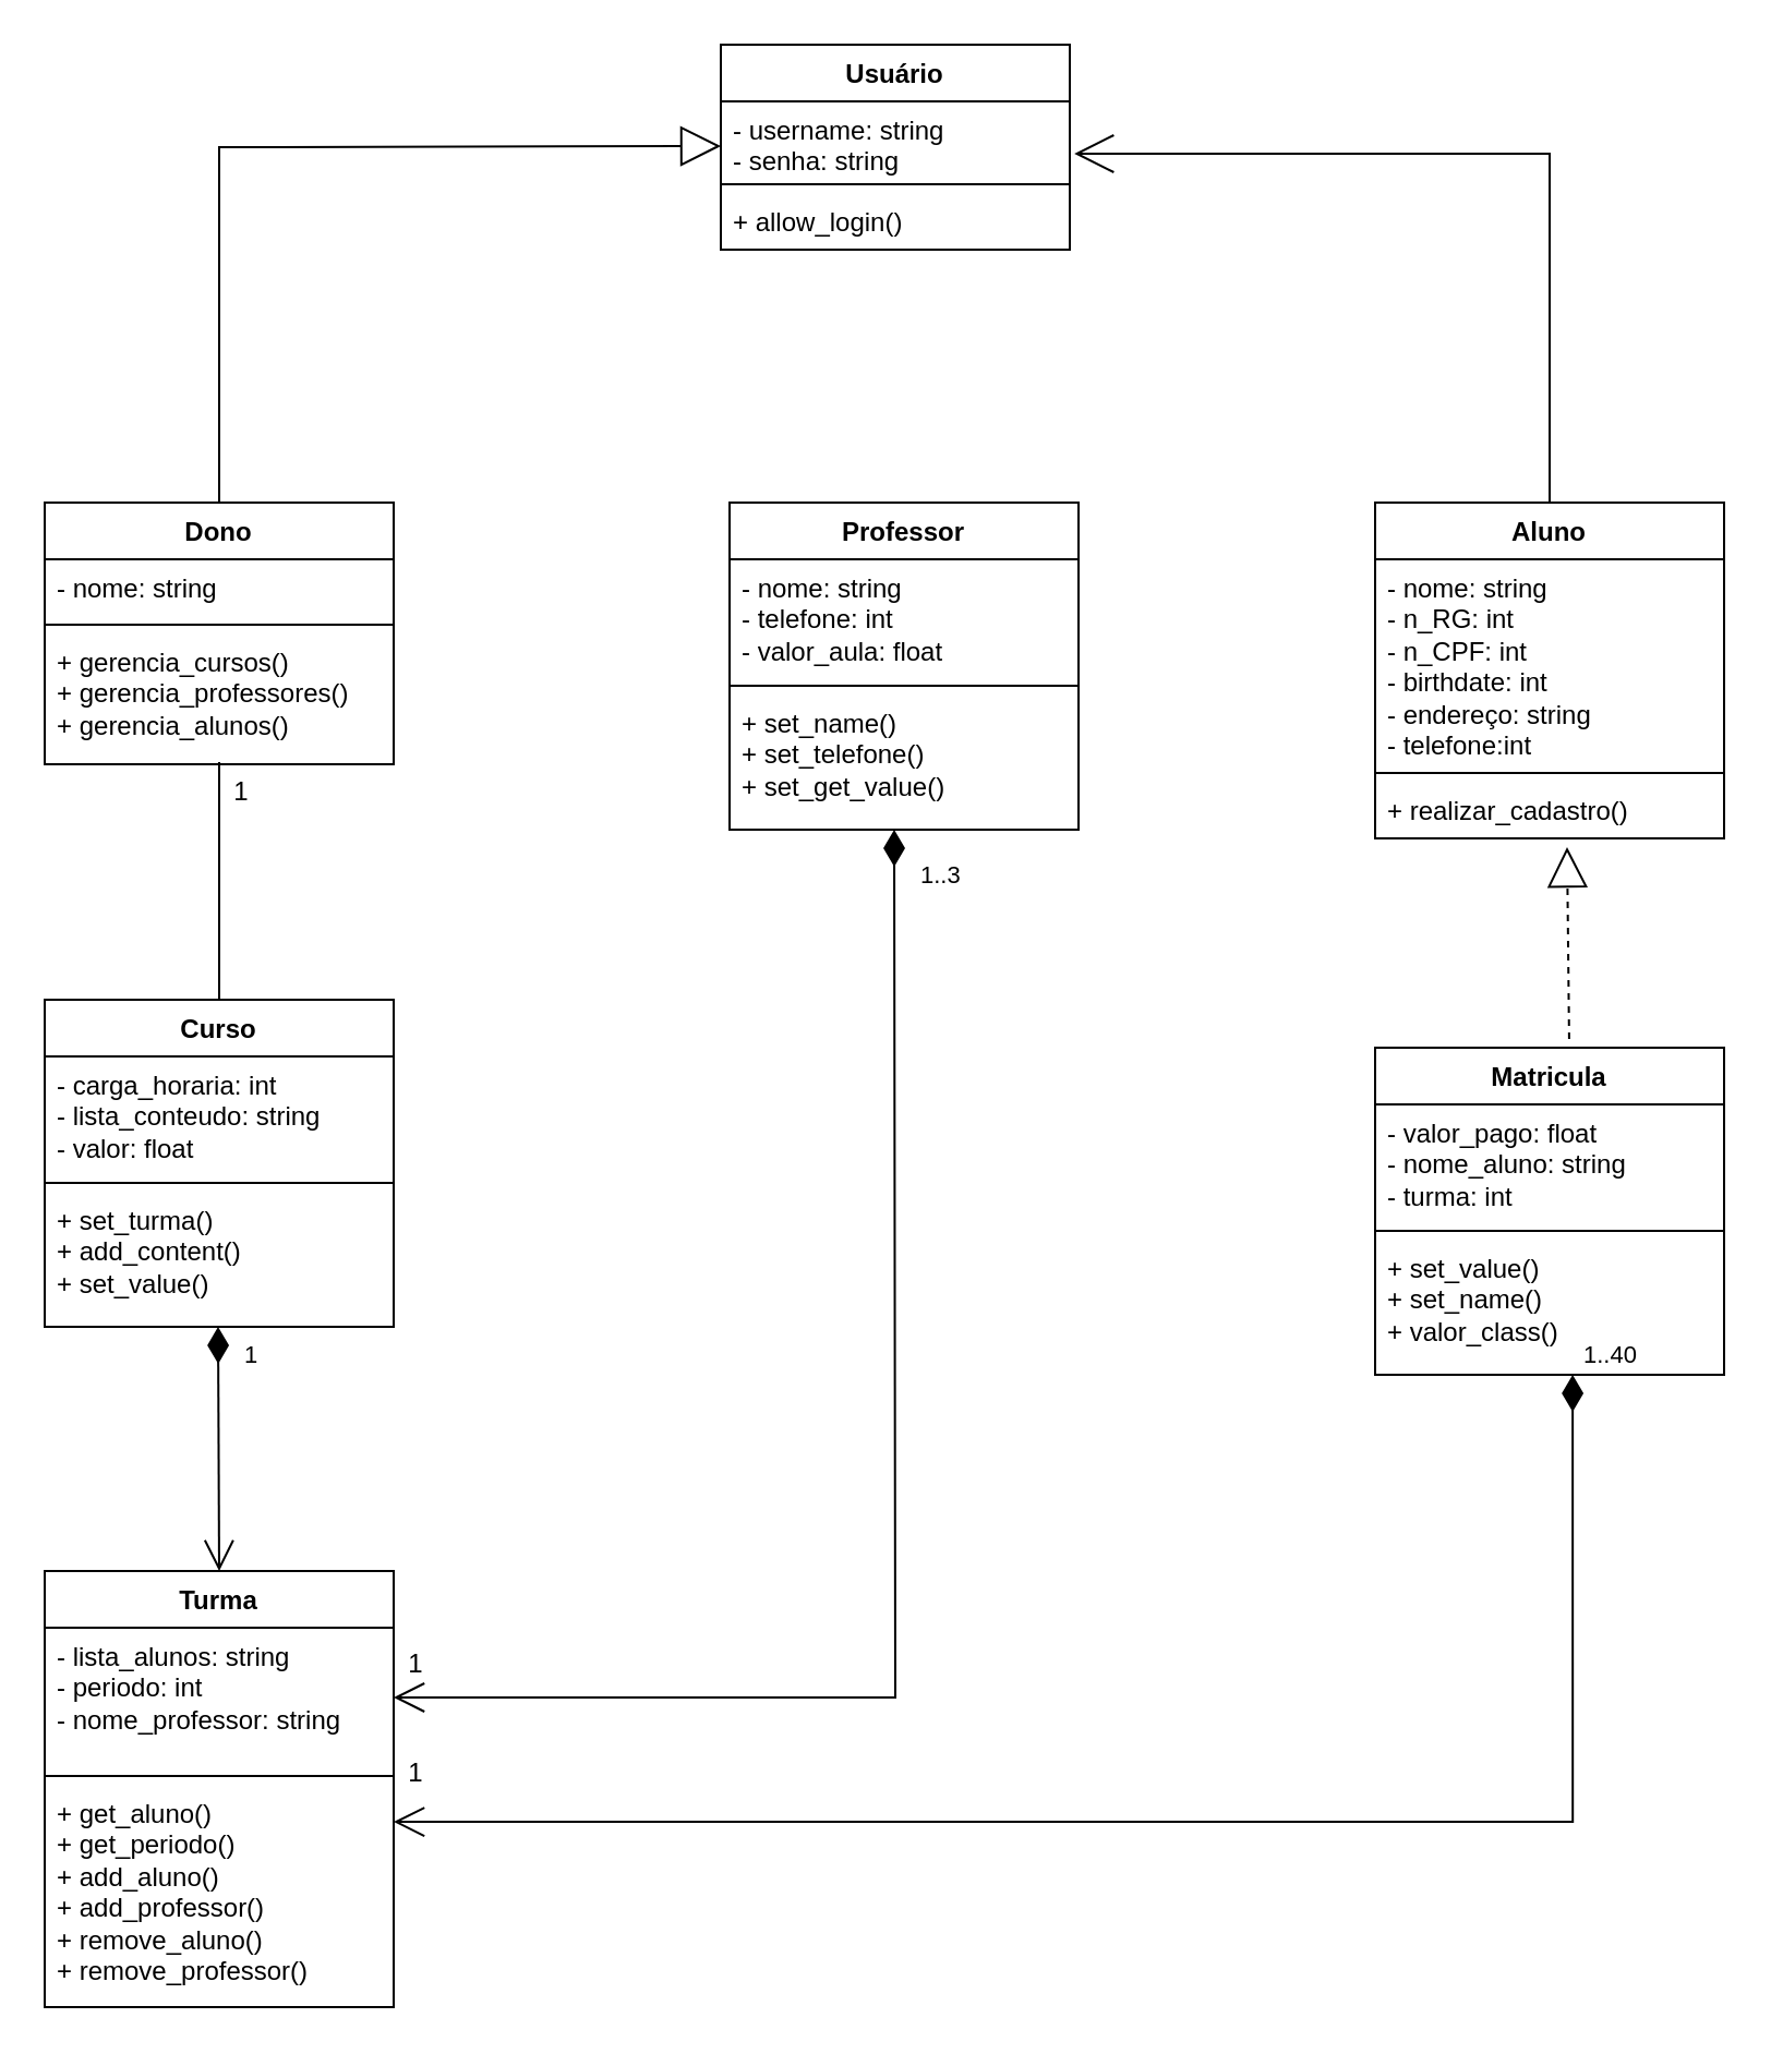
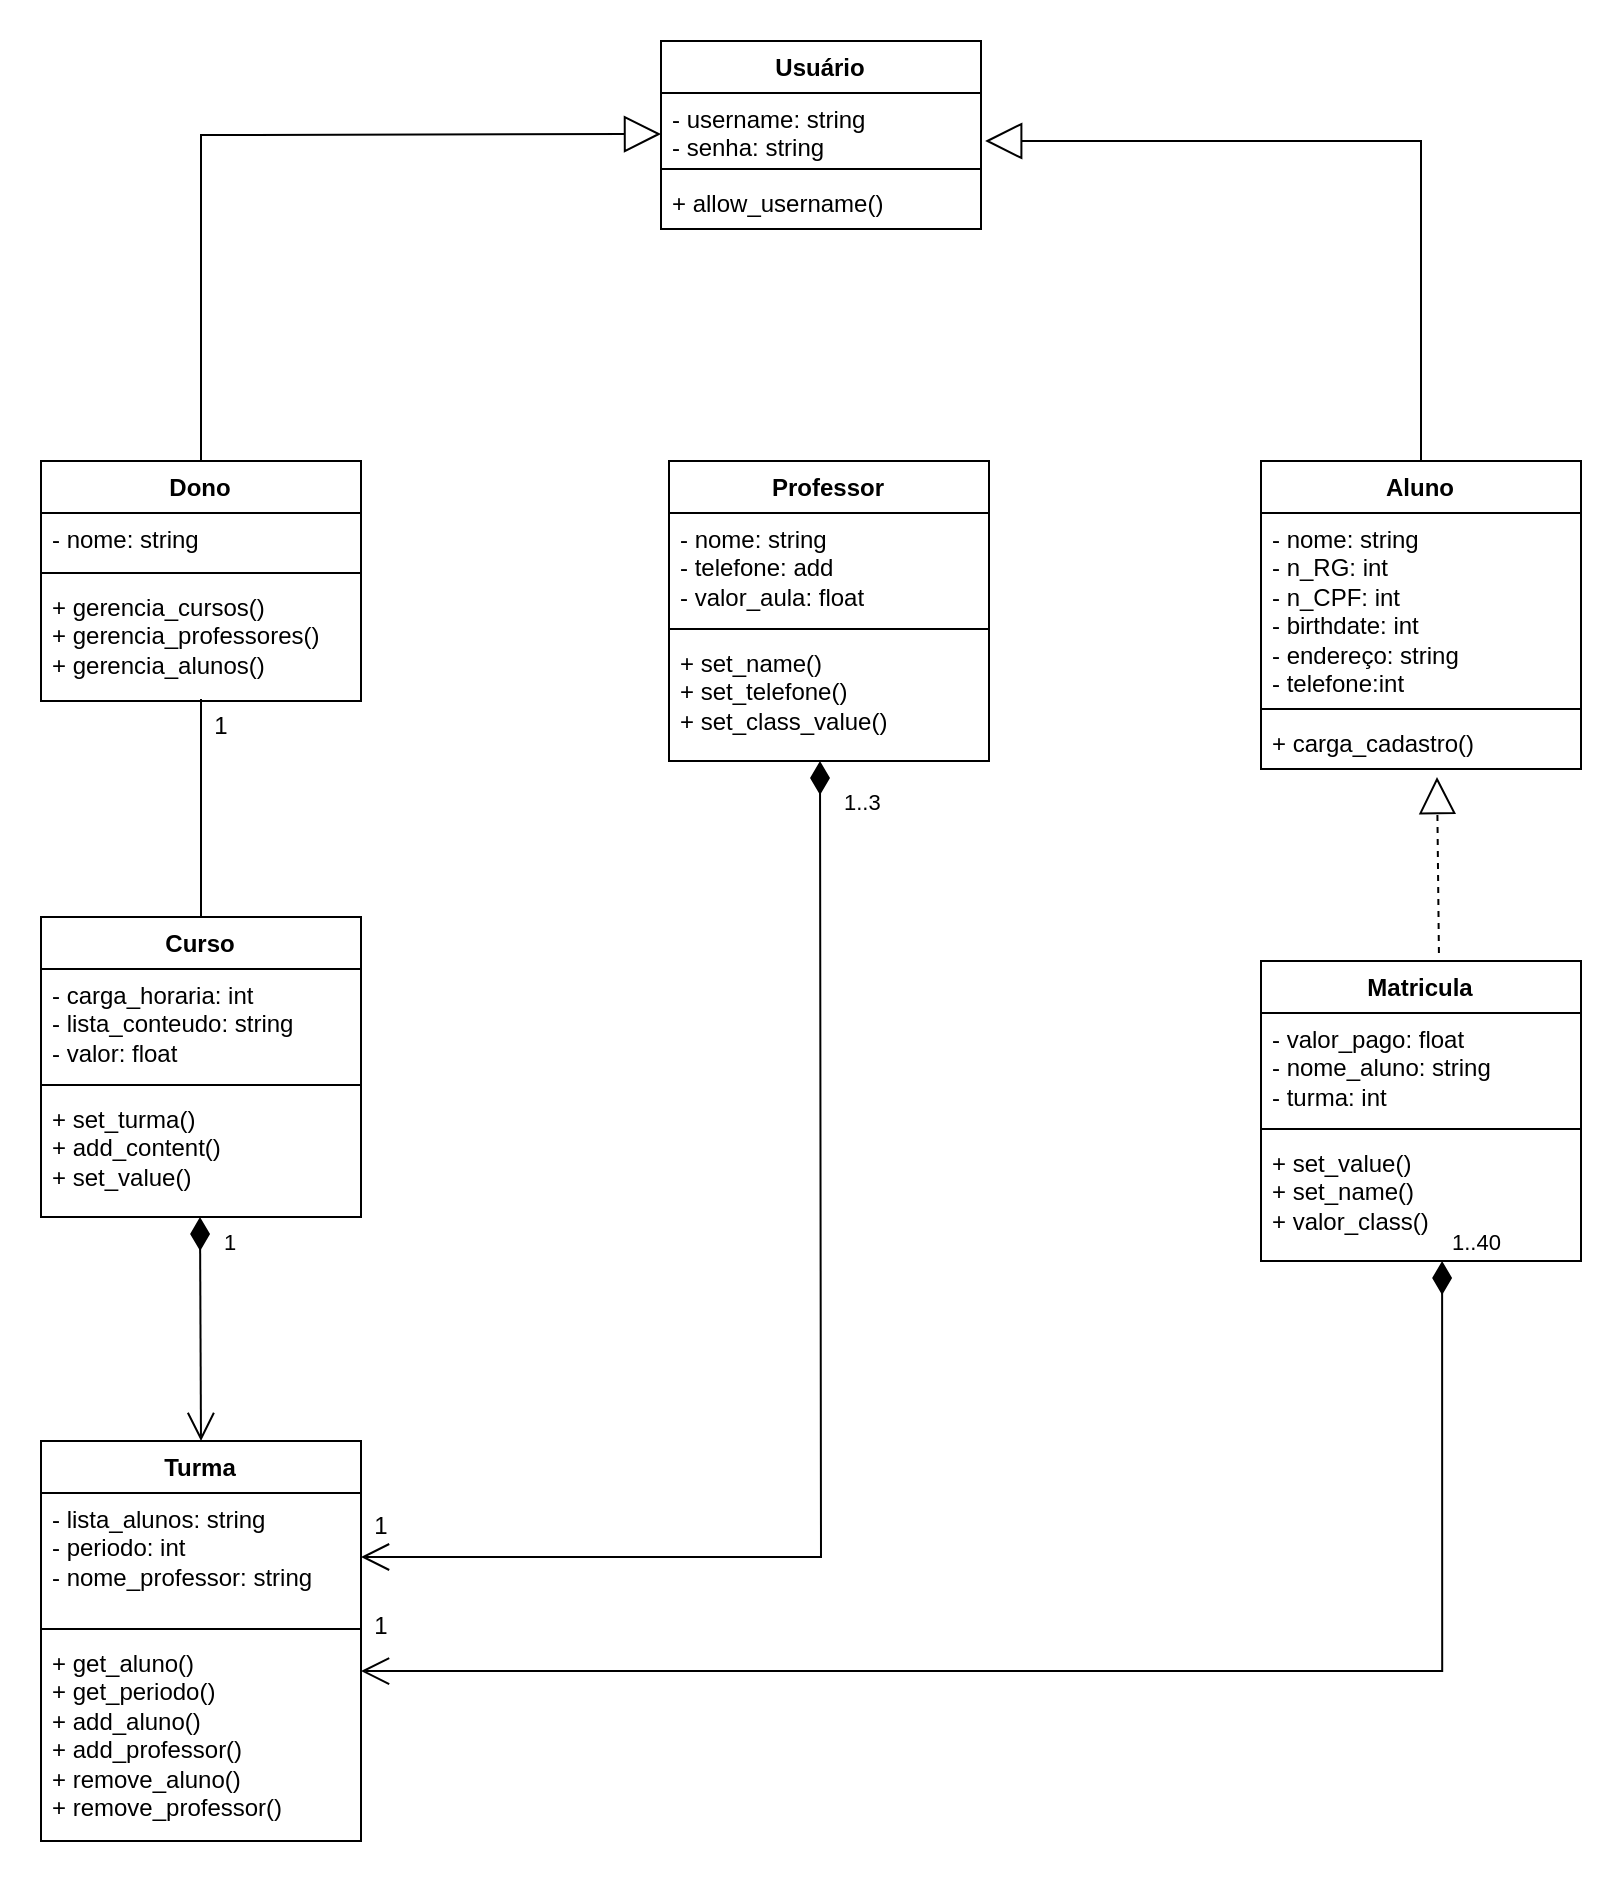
- <mxCell id="19" value="" style="endArrow=open;endSize=16;endFill=0;html=1;rounded=0;entryX=1.013;entryY=0.706;entryDx=0;entryDy=0;exitX=0.5;exitY=0;exitDx=0;exitDy=0;entryPerimeter=0;" edge="1" parent="1" source="14" target="3"><mxGeometry width="160" relative="1" as="geometry"><mxPoint x="610" y="150" as="sourcePoint" /><mxPoint x="770" y="150" as="targetPoint" /><Array as="points"><mxPoint x="710" y="70" /></Array></mxGeometry></mxCell>
+ <mxCell id="19" value="" style="endArrow=block;endSize=16;endFill=0;html=1;rounded=0;entryX=1.013;entryY=0.706;entryDx=0;entryDy=0;exitX=0.5;exitY=0;exitDx=0;exitDy=0;entryPerimeter=0;" edge="1" parent="1" source="14" target="3"><mxGeometry width="160" relative="1" as="geometry"><mxPoint x="610" y="150" as="sourcePoint" /><mxPoint x="770" y="150" as="targetPoint" /><Array as="points"><mxPoint x="710" y="70" /></Array></mxGeometry></mxCell>
- <mxCell id="5" value="+ allow_login()" style="text;strokeColor=none;fillColor=none;align=left;verticalAlign=top;spacingLeft=4;spacingRight=4;overflow=hidden;rotatable=0;points=[[0,0.5],[1,0.5]];portConstraint=eastwest;whiteSpace=wrap;html=1;" vertex="1" parent="2"><mxGeometry y="68" width="160" height="26" as="geometry" /></mxCell>
+ <mxCell id="5" value="+ allow_username()" style="text;strokeColor=none;fillColor=none;align=left;verticalAlign=top;spacingLeft=4;spacingRight=4;overflow=hidden;rotatable=0;points=[[0,0.5],[1,0.5]];portConstraint=eastwest;whiteSpace=wrap;html=1;" vertex="1" parent="2"><mxGeometry y="68" width="160" height="26" as="geometry" /></mxCell>
- <mxCell id="11" value="- nome: string&lt;div&gt;- telefone: int&lt;/div&gt;&lt;div&gt;- valor_aula: float&lt;/div&gt;" style="text;strokeColor=none;fillColor=none;align=left;verticalAlign=top;spacingLeft=4;spacingRight=4;overflow=hidden;rotatable=0;points=[[0,0.5],[1,0.5]];portConstraint=eastwest;whiteSpace=wrap;html=1;" vertex="1" parent="10"><mxGeometry y="26" width="160" height="54" as="geometry" /></mxCell>
+ <mxCell id="11" value="- nome: string&lt;div&gt;- telefone: add&lt;/div&gt;&lt;div&gt;- valor_aula: float&lt;/div&gt;" style="text;strokeColor=none;fillColor=none;align=left;verticalAlign=top;spacingLeft=4;spacingRight=4;overflow=hidden;rotatable=0;points=[[0,0.5],[1,0.5]];portConstraint=eastwest;whiteSpace=wrap;html=1;" vertex="1" parent="10"><mxGeometry y="26" width="160" height="54" as="geometry" /></mxCell>
- <mxCell id="13" value="+ set_name()&lt;div&gt;+ set_telefone()&lt;/div&gt;&lt;div&gt;+ set_get_value()&lt;/div&gt;" style="text;strokeColor=none;fillColor=none;align=left;verticalAlign=top;spacingLeft=4;spacingRight=4;overflow=hidden;rotatable=0;points=[[0,0.5],[1,0.5]];portConstraint=eastwest;whiteSpace=wrap;html=1;" vertex="1" parent="10"><mxGeometry y="88" width="160" height="62" as="geometry" /></mxCell>
+ <mxCell id="13" value="+ set_name()&lt;div&gt;+ set_telefone()&lt;/div&gt;&lt;div&gt;+ set_class_value()&lt;/div&gt;" style="text;strokeColor=none;fillColor=none;align=left;verticalAlign=top;spacingLeft=4;spacingRight=4;overflow=hidden;rotatable=0;points=[[0,0.5],[1,0.5]];portConstraint=eastwest;whiteSpace=wrap;html=1;" vertex="1" parent="10"><mxGeometry y="88" width="160" height="62" as="geometry" /></mxCell>
- <mxCell id="17" value="+ realizar_cadastro()" style="text;strokeColor=none;fillColor=none;align=left;verticalAlign=top;spacingLeft=4;spacingRight=4;overflow=hidden;rotatable=0;points=[[0,0.5],[1,0.5]];portConstraint=eastwest;whiteSpace=wrap;html=1;" vertex="1" parent="14"><mxGeometry y="128" width="160" height="26" as="geometry" /></mxCell>
+ <mxCell id="17" value="+ carga_cadastro()" style="text;strokeColor=none;fillColor=none;align=left;verticalAlign=top;spacingLeft=4;spacingRight=4;overflow=hidden;rotatable=0;points=[[0,0.5],[1,0.5]];portConstraint=eastwest;whiteSpace=wrap;html=1;" vertex="1" parent="14"><mxGeometry y="128" width="160" height="26" as="geometry" /></mxCell>
